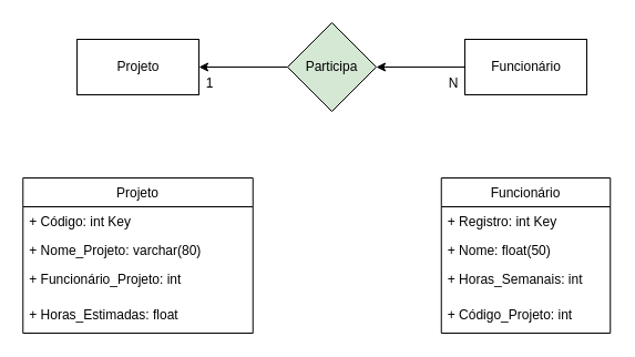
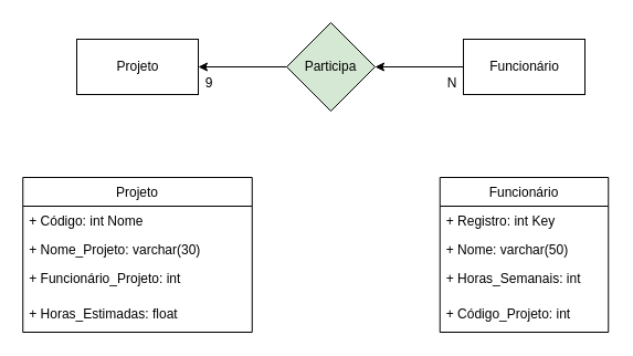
- <mxCell id="8" value="1" style="text;html=1;strokeColor=none;fillColor=none;align=center;verticalAlign=middle;whiteSpace=wrap;rounded=0;" vertex="1" parent="1"><mxGeometry x="169" y="65" width="40" height="20" as="geometry" /></mxCell>
+ <mxCell id="8" value="9" style="text;html=1;strokeColor=none;fillColor=none;align=center;verticalAlign=middle;whiteSpace=wrap;rounded=0;" vertex="1" parent="1"><mxGeometry x="169" y="65" width="40" height="20" as="geometry" /></mxCell>
- <mxCell id="10" value="+ Código: int Key" style="text;strokeColor=none;fillColor=none;align=left;verticalAlign=top;spacingLeft=4;spacingRight=4;overflow=hidden;rotatable=0;points=[[0,0.5],[1,0.5]];portConstraint=eastwest;" vertex="1" parent="9"><mxGeometry y="26" width="207.5" height="26" as="geometry" /></mxCell>
+ <mxCell id="10" value="+ Código: int Nome" style="text;strokeColor=none;fillColor=none;align=left;verticalAlign=top;spacingLeft=4;spacingRight=4;overflow=hidden;rotatable=0;points=[[0,0.5],[1,0.5]];portConstraint=eastwest;" vertex="1" parent="9"><mxGeometry y="26" width="207.5" height="26" as="geometry" /></mxCell>
- <mxCell id="11" value="+ Nome_Projeto: varchar(80)" style="text;strokeColor=none;fillColor=none;align=left;verticalAlign=top;spacingLeft=4;spacingRight=4;overflow=hidden;rotatable=0;points=[[0,0.5],[1,0.5]];portConstraint=eastwest;" vertex="1" parent="9"><mxGeometry y="52" width="207.5" height="26" as="geometry" /></mxCell>
+ <mxCell id="11" value="+ Nome_Projeto: varchar(30)" style="text;strokeColor=none;fillColor=none;align=left;verticalAlign=top;spacingLeft=4;spacingRight=4;overflow=hidden;rotatable=0;points=[[0,0.5],[1,0.5]];portConstraint=eastwest;" vertex="1" parent="9"><mxGeometry y="52" width="207.5" height="26" as="geometry" /></mxCell>
- <mxCell id="16" value="+ Nome: float(50)" style="text;strokeColor=none;fillColor=none;align=left;verticalAlign=top;spacingLeft=4;spacingRight=4;overflow=hidden;rotatable=0;points=[[0,0.5],[1,0.5]];portConstraint=eastwest;" vertex="1" parent="14"><mxGeometry y="52" width="152.5" height="26" as="geometry" /></mxCell>
+ <mxCell id="16" value="+ Nome: varchar(50)" style="text;strokeColor=none;fillColor=none;align=left;verticalAlign=top;spacingLeft=4;spacingRight=4;overflow=hidden;rotatable=0;points=[[0,0.5],[1,0.5]];portConstraint=eastwest;" vertex="1" parent="14"><mxGeometry y="52" width="152.5" height="26" as="geometry" /></mxCell>
